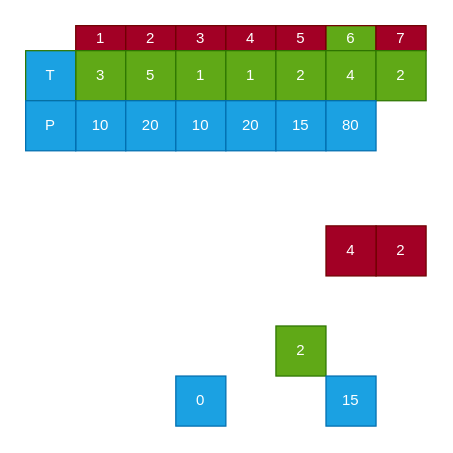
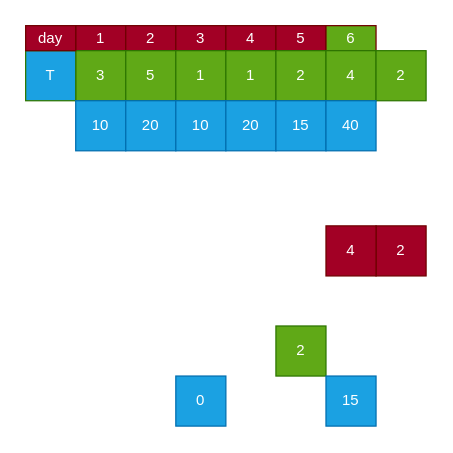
+ <mxCell id="24" value="day" style="rounded=0;whiteSpace=wrap;html=1;fillColor=#a20025;fontColor=#ffffff;strokeColor=#6F0000;" vertex="1" parent="1"><mxGeometry x="20" y="20" width="40" height="20" as="geometry" /></mxCell>
- <mxCell id="8" value="7" style="rounded=0;whiteSpace=wrap;html=1;fillColor=#a20025;fontColor=#ffffff;strokeColor=#6F0000;" vertex="1" parent="1"><mxGeometry x="300" y="20" width="40" height="20" as="geometry" /></mxCell>
- <mxCell id="23" value="P" style="rounded=0;whiteSpace=wrap;html=1;fillColor=#1ba1e2;fontColor=#ffffff;strokeColor=#006EAF;" vertex="1" parent="1"><mxGeometry x="20" y="80" width="40" height="40" as="geometry" /></mxCell>
- <mxCell id="22" value="80" style="rounded=0;whiteSpace=wrap;html=1;fillColor=#1ba1e2;fontColor=#ffffff;strokeColor=#006EAF;" vertex="1" parent="1"><mxGeometry x="260" y="80" width="40" height="40" as="geometry" /></mxCell>
+ <mxCell id="22" value="40" style="rounded=0;whiteSpace=wrap;html=1;fillColor=#1ba1e2;fontColor=#ffffff;strokeColor=#006EAF;" vertex="1" parent="1"><mxGeometry x="260" y="80" width="40" height="40" as="geometry" /></mxCell>
